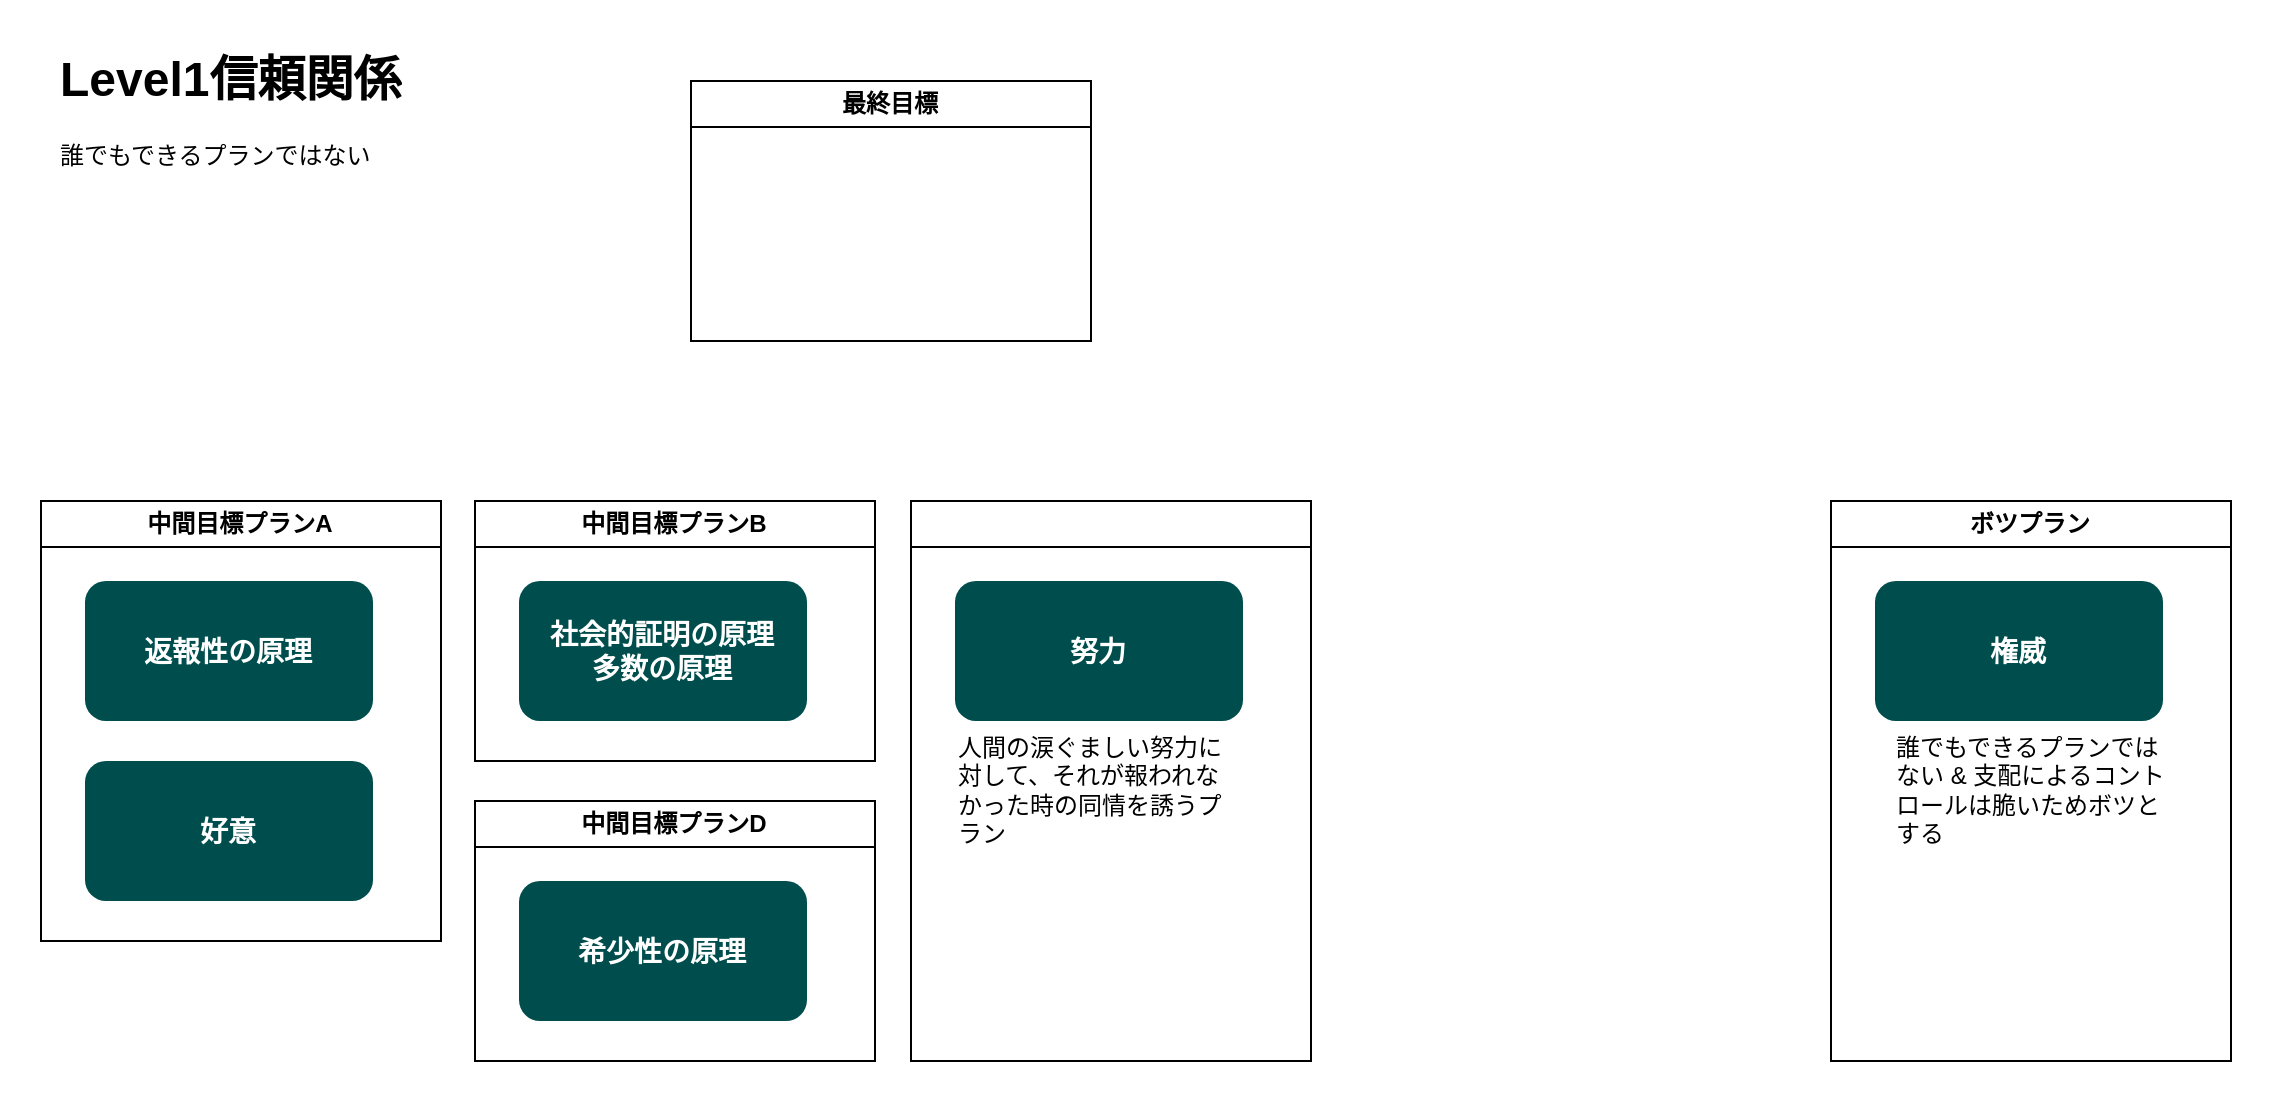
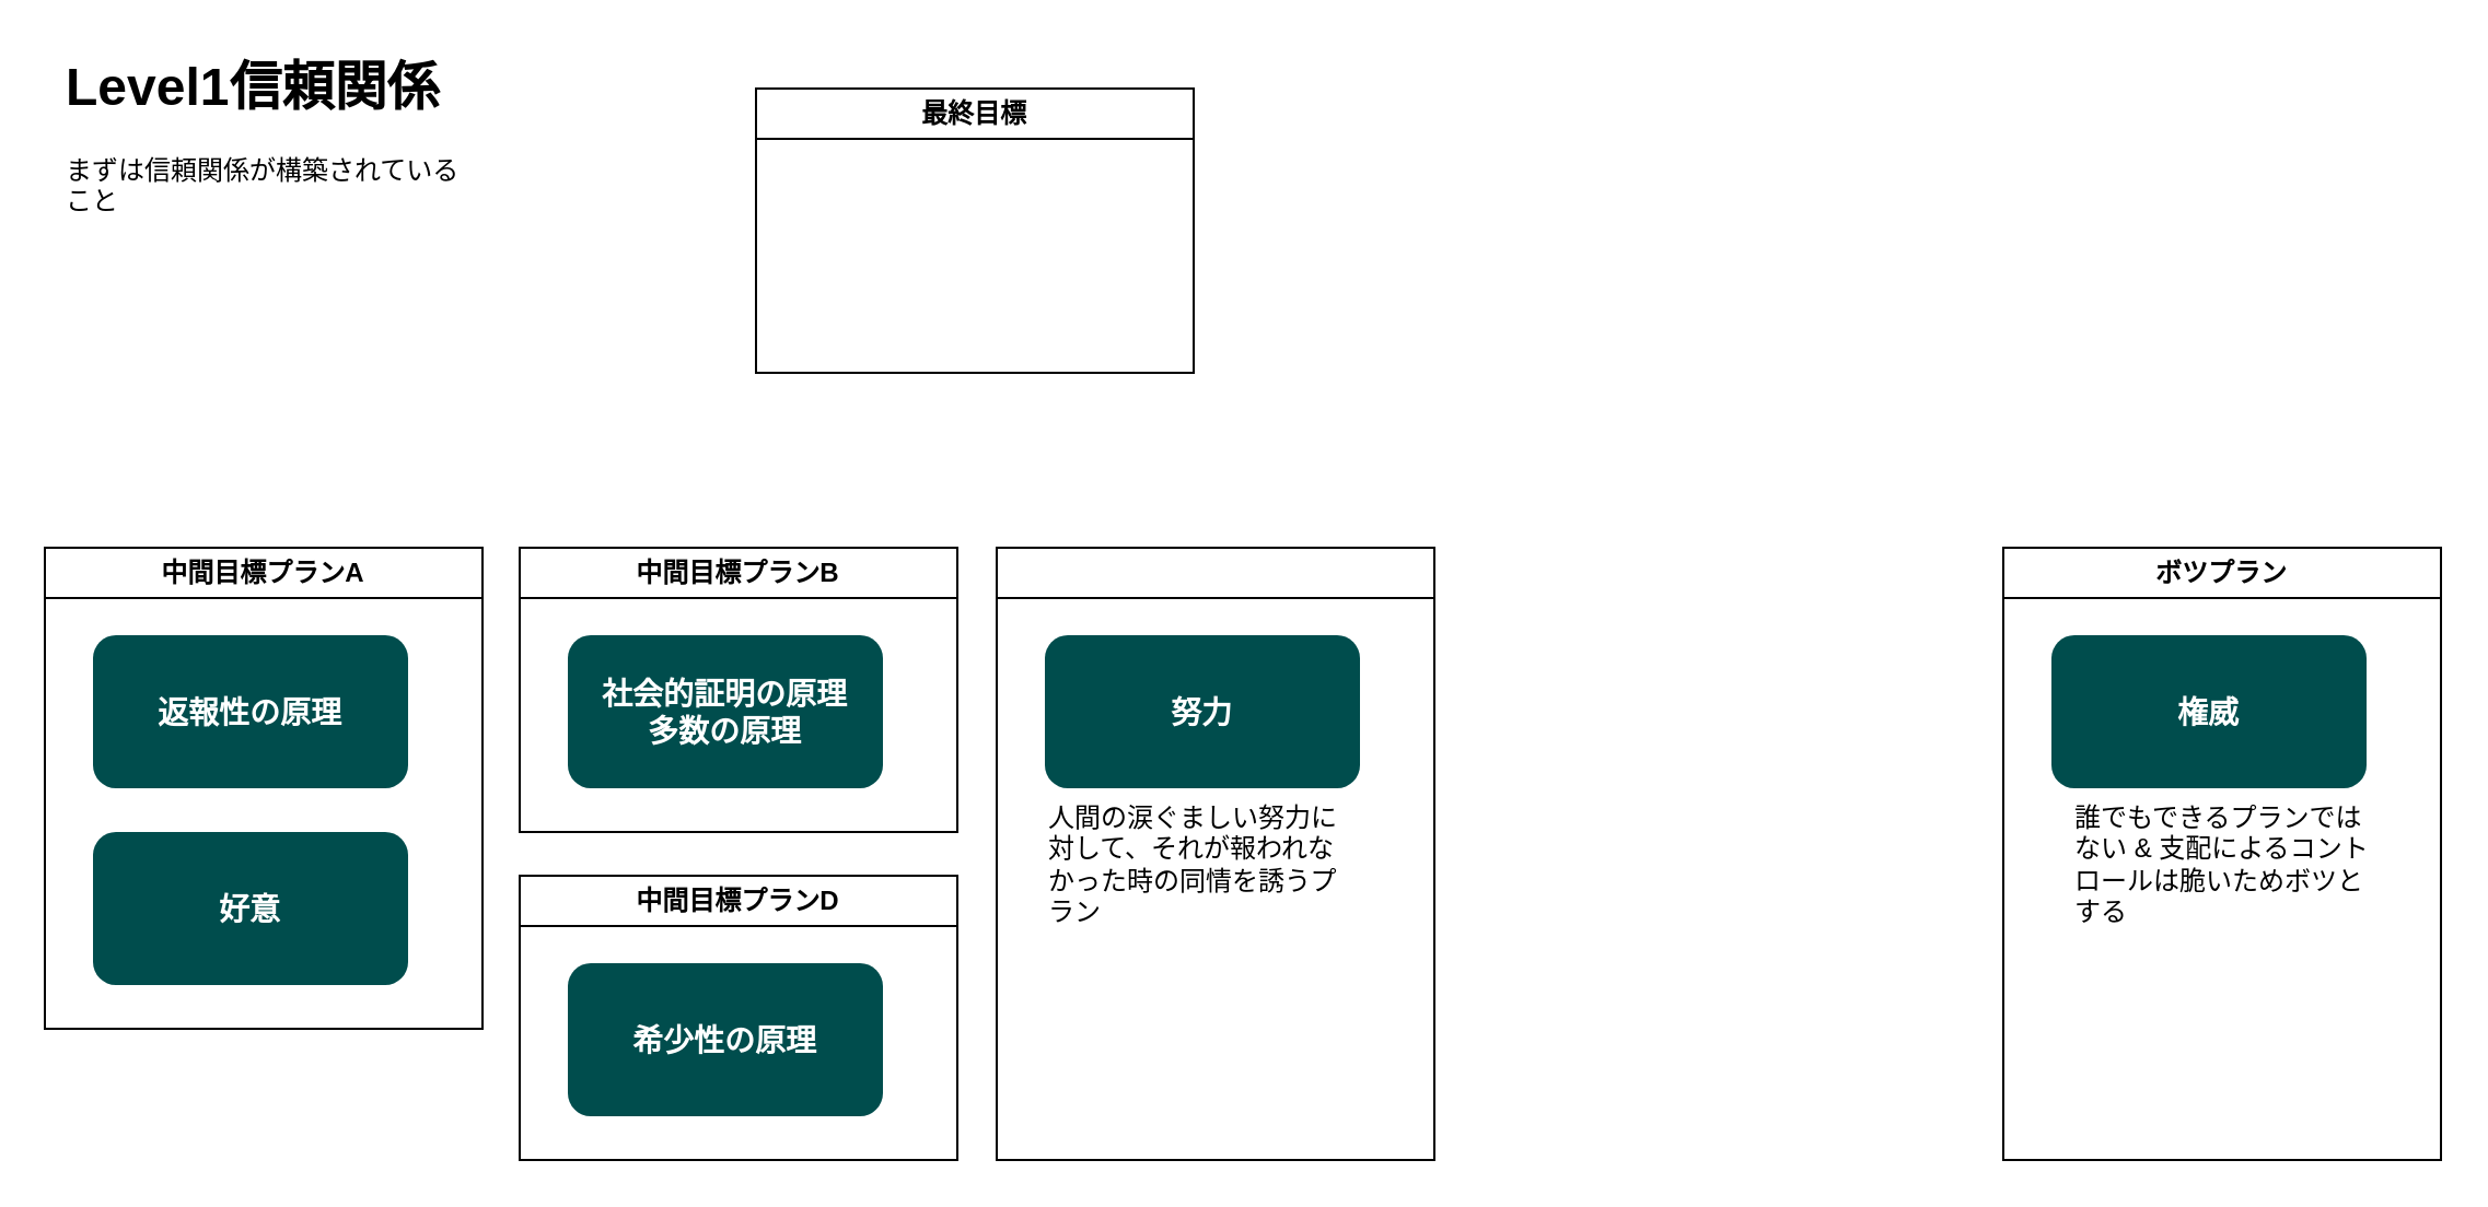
- <mxCell id="2" value="&lt;h1&gt;Level1信頼関係&lt;/h1&gt;&lt;p&gt;誰でもできるプランではない&lt;/p&gt;" style="text;html=1;strokeColor=none;fillColor=none;spacing=5;spacingTop=-20;whiteSpace=wrap;overflow=hidden;rounded=0;" parent="1" vertex="1"><mxGeometry x="25" y="20" width="190" height="120" as="geometry" /></mxCell>
+ <mxCell id="2" value="&lt;h1&gt;Level1信頼関係&lt;/h1&gt;&lt;p&gt;まずは信頼関係が構築されていること&lt;/p&gt;" style="text;html=1;strokeColor=none;fillColor=none;spacing=5;spacingTop=-20;whiteSpace=wrap;overflow=hidden;rounded=0;" parent="1" vertex="1"><mxGeometry x="25" y="20" width="190" height="120" as="geometry" /></mxCell>
